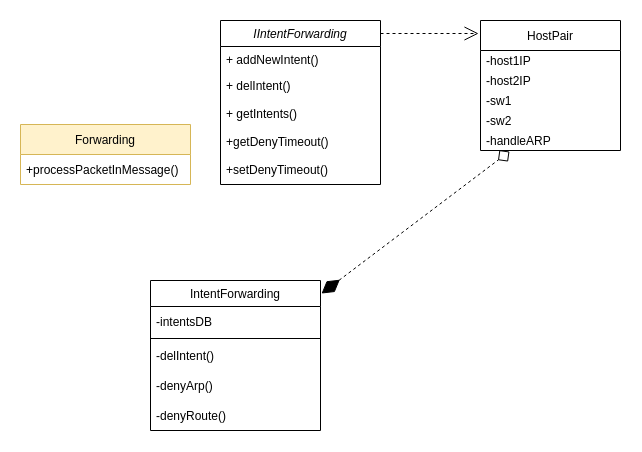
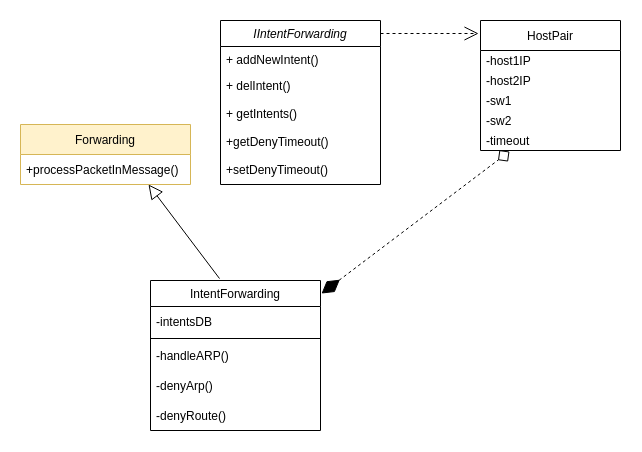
- <mxCell id="22" value="-handleARP" style="text;strokeColor=none;fillColor=none;align=left;verticalAlign=middle;spacingLeft=4;spacingRight=4;overflow=hidden;points=[[0,0.5],[1,0.5]];portConstraint=eastwest;rotatable=0;fontSize=12;spacing=2;" vertex="1" parent="17"><mxGeometry y="110" width="140" height="20" as="geometry" /></mxCell>
+ <mxCell id="22" value="-timeout" style="text;strokeColor=none;fillColor=none;align=left;verticalAlign=middle;spacingLeft=4;spacingRight=4;overflow=hidden;points=[[0,0.5],[1,0.5]];portConstraint=eastwest;rotatable=0;fontSize=12;spacing=2;" vertex="1" parent="17"><mxGeometry y="110" width="140" height="20" as="geometry" /></mxCell>
+ <mxCell id="14" value="" style="endArrow=block;endFill=0;endSize=12;html=1;rounded=0;exitX=0.406;exitY=-0.013;exitDx=0;exitDy=0;entryX=0.753;entryY=1;entryDx=0;entryDy=0;entryPerimeter=0;exitPerimeter=0;" parent="1" source="8" target="16" edge="1"><mxGeometry width="160" relative="1" as="geometry"><mxPoint x="140" y="540" as="sourcePoint" /><mxPoint x="118.671" y="132" as="targetPoint" /></mxGeometry></mxCell>
- <mxCell id="11" value="-delIntent()" style="text;strokeColor=none;fillColor=none;align=left;verticalAlign=middle;spacingLeft=4;spacingRight=4;overflow=hidden;points=[[0,0.5],[1,0.5]];portConstraint=eastwest;rotatable=0;" vertex="1" parent="8"><mxGeometry y="60" width="170" height="30" as="geometry" /></mxCell>
+ <mxCell id="11" value="-handleARP()" style="text;strokeColor=none;fillColor=none;align=left;verticalAlign=middle;spacingLeft=4;spacingRight=4;overflow=hidden;points=[[0,0.5],[1,0.5]];portConstraint=eastwest;rotatable=0;" vertex="1" parent="8"><mxGeometry y="60" width="170" height="30" as="geometry" /></mxCell>
